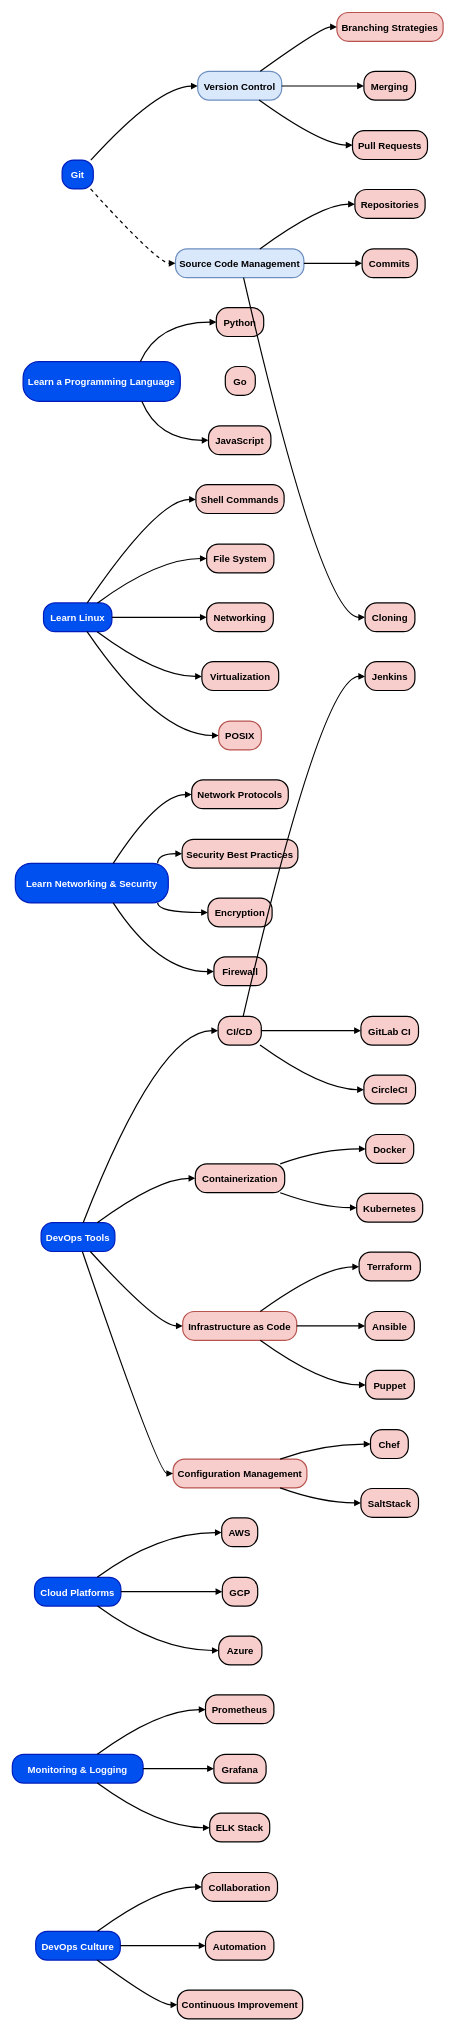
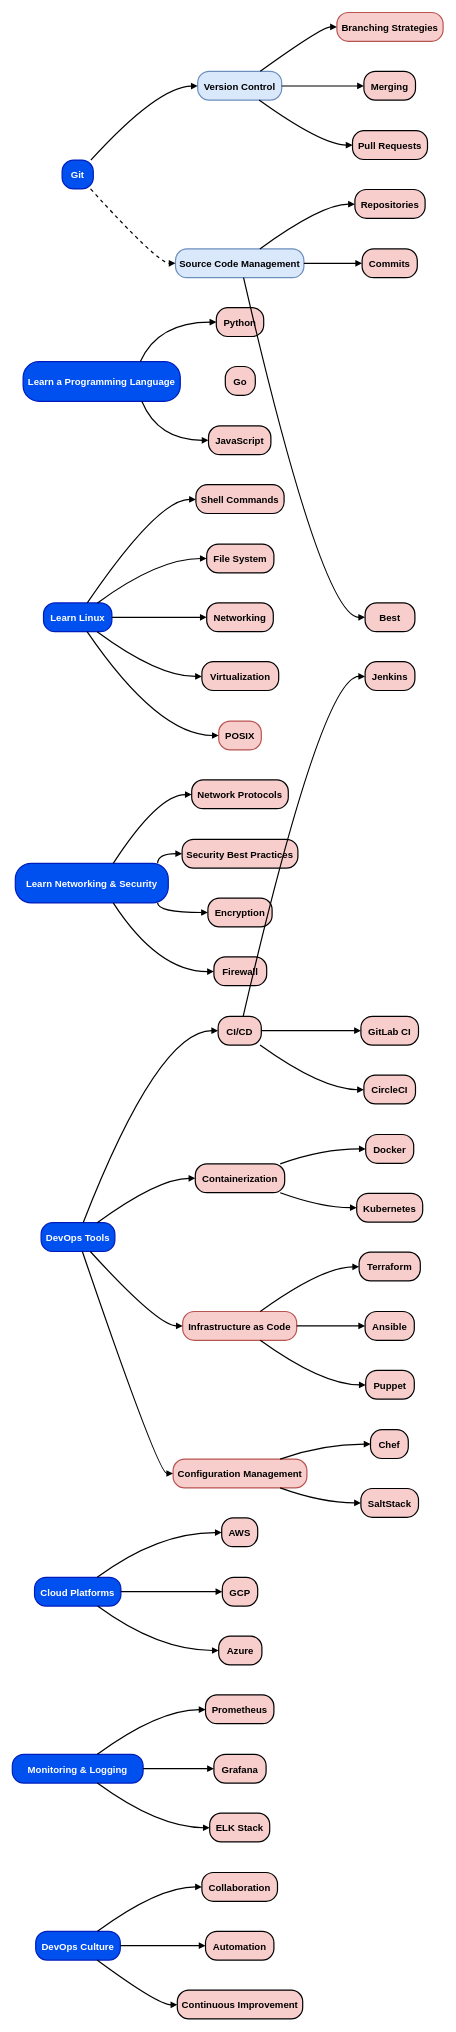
- <mxCell id="10" value="Cloning" style="rounded=1;arcSize=40;strokeWidth=2;fillColor=#f8cecc;strokeColor=#000000;fontStyle=1;fontSize=16;" vertex="1" parent="1"><mxGeometry x="608" y="1004" width="83" height="48" as="geometry" /></mxCell>
+ <mxCell id="10" value="Best" style="rounded=1;arcSize=40;strokeWidth=2;fillColor=#f8cecc;strokeColor=#000000;fontStyle=1;fontSize=16;" vertex="1" parent="1"><mxGeometry x="608" y="1004" width="83" height="48" as="geometry" /></mxCell>
